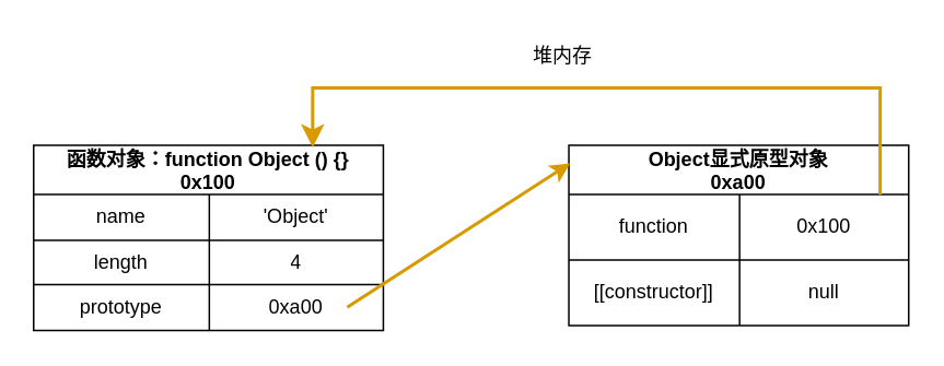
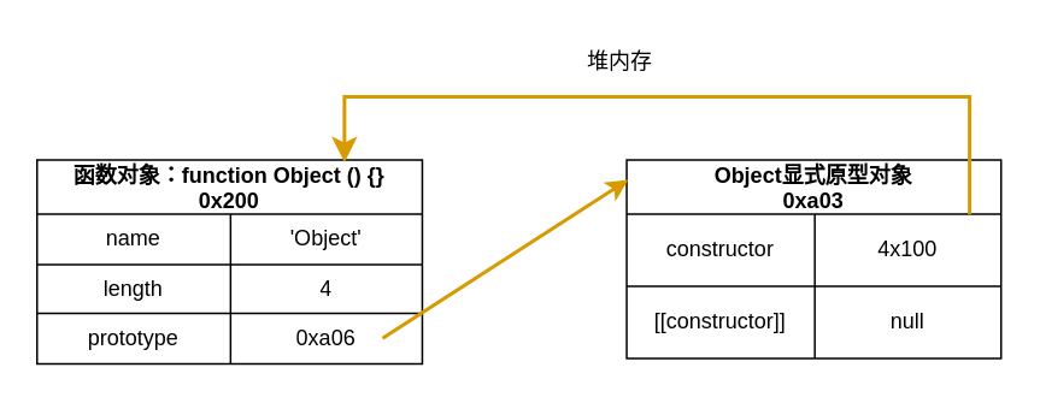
- <mxCell id="9" value="函数对象：function Object () {}&#10;0x100" style="shape=table;startSize=30;container=1;collapsible=0;childLayout=tableLayout;fontStyle=1;align=center;rounded=0;labelBorderColor=none;sketch=0;strokeColor=#000000;fontColor=#000000;fillColor=none;" vertex="1" parent="1"><mxGeometry y="88" width="213" height="113" as="geometry" x="20" /></mxCell>
+ <mxCell id="9" value="函数对象：function Object () {}&#10;0x200" style="shape=table;startSize=30;container=1;collapsible=0;childLayout=tableLayout;fontStyle=1;align=center;rounded=0;labelBorderColor=none;sketch=0;strokeColor=#000000;fontColor=#000000;fillColor=none;" vertex="1" parent="1"><mxGeometry y="88" width="213" height="113" as="geometry" x="20" /></mxCell>
- <mxCell id="2" value="Object显式原型对象&#10;0xa00" style="shape=table;startSize=30;container=1;collapsible=0;childLayout=tableLayout;fontStyle=1;align=center;rounded=0;labelBorderColor=none;sketch=0;strokeColor=#000000;fontColor=#000000;fillColor=none;" vertex="1" parent="1"><mxGeometry x="346" y="88" width="207" height="110" as="geometry" /></mxCell>
+ <mxCell id="2" value="Object显式原型对象&#10;0xa03" style="shape=table;startSize=30;container=1;collapsible=0;childLayout=tableLayout;fontStyle=1;align=center;rounded=0;labelBorderColor=none;sketch=0;strokeColor=#000000;fontColor=#000000;fillColor=none;" vertex="1" parent="1"><mxGeometry x="346" y="88" width="207" height="110" as="geometry" /></mxCell>
- <mxCell id="4" value="function" style="shape=partialRectangle;html=1;whiteSpace=wrap;connectable=0;fillColor=none;top=0;left=0;bottom=0;right=0;overflow=hidden;rounded=0;labelBorderColor=none;sketch=0;strokeColor=default;fontColor=#000000;" vertex="1" parent="3"><mxGeometry width="104" height="40" as="geometry"><mxRectangle width="104" height="40" as="alternateBounds" /></mxGeometry></mxCell>
+ <mxCell id="4" value="constructor" style="shape=partialRectangle;html=1;whiteSpace=wrap;connectable=0;fillColor=none;top=0;left=0;bottom=0;right=0;overflow=hidden;rounded=0;labelBorderColor=none;sketch=0;strokeColor=default;fontColor=#000000;" vertex="1" parent="3"><mxGeometry width="104" height="40" as="geometry"><mxRectangle width="104" height="40" as="alternateBounds" /></mxGeometry></mxCell>
- <mxCell id="5" value="0x100" style="shape=partialRectangle;html=1;whiteSpace=wrap;connectable=0;fillColor=none;top=0;left=0;bottom=0;right=0;overflow=hidden;rounded=0;labelBorderColor=none;sketch=0;strokeColor=#000000;fontColor=#000000;" vertex="1" parent="3"><mxGeometry x="104" width="103" height="40" as="geometry"><mxRectangle width="103" height="40" as="alternateBounds" /></mxGeometry></mxCell>
+ <mxCell id="5" value="4x100" style="shape=partialRectangle;html=1;whiteSpace=wrap;connectable=0;fillColor=none;top=0;left=0;bottom=0;right=0;overflow=hidden;rounded=0;labelBorderColor=none;sketch=0;strokeColor=#000000;fontColor=#000000;" vertex="1" parent="3"><mxGeometry x="104" width="103" height="40" as="geometry"><mxRectangle width="103" height="40" as="alternateBounds" /></mxGeometry></mxCell>
- <mxCell id="18" value="0xa00" style="shape=partialRectangle;html=1;whiteSpace=wrap;connectable=0;fillColor=none;top=0;left=0;bottom=0;right=0;overflow=hidden;rounded=0;labelBorderColor=none;sketch=0;strokeColor=#000000;fontColor=#000000;" vertex="1" parent="16"><mxGeometry x="107" width="106" height="28" as="geometry"><mxRectangle width="106" height="28" as="alternateBounds" /></mxGeometry></mxCell>
+ <mxCell id="18" value="0xa06" style="shape=partialRectangle;html=1;whiteSpace=wrap;connectable=0;fillColor=none;top=0;left=0;bottom=0;right=0;overflow=hidden;rounded=0;labelBorderColor=none;sketch=0;strokeColor=#000000;fontColor=#000000;" vertex="1" parent="16"><mxGeometry x="107" width="106" height="28" as="geometry"><mxRectangle width="106" height="28" as="alternateBounds" /></mxGeometry></mxCell>
